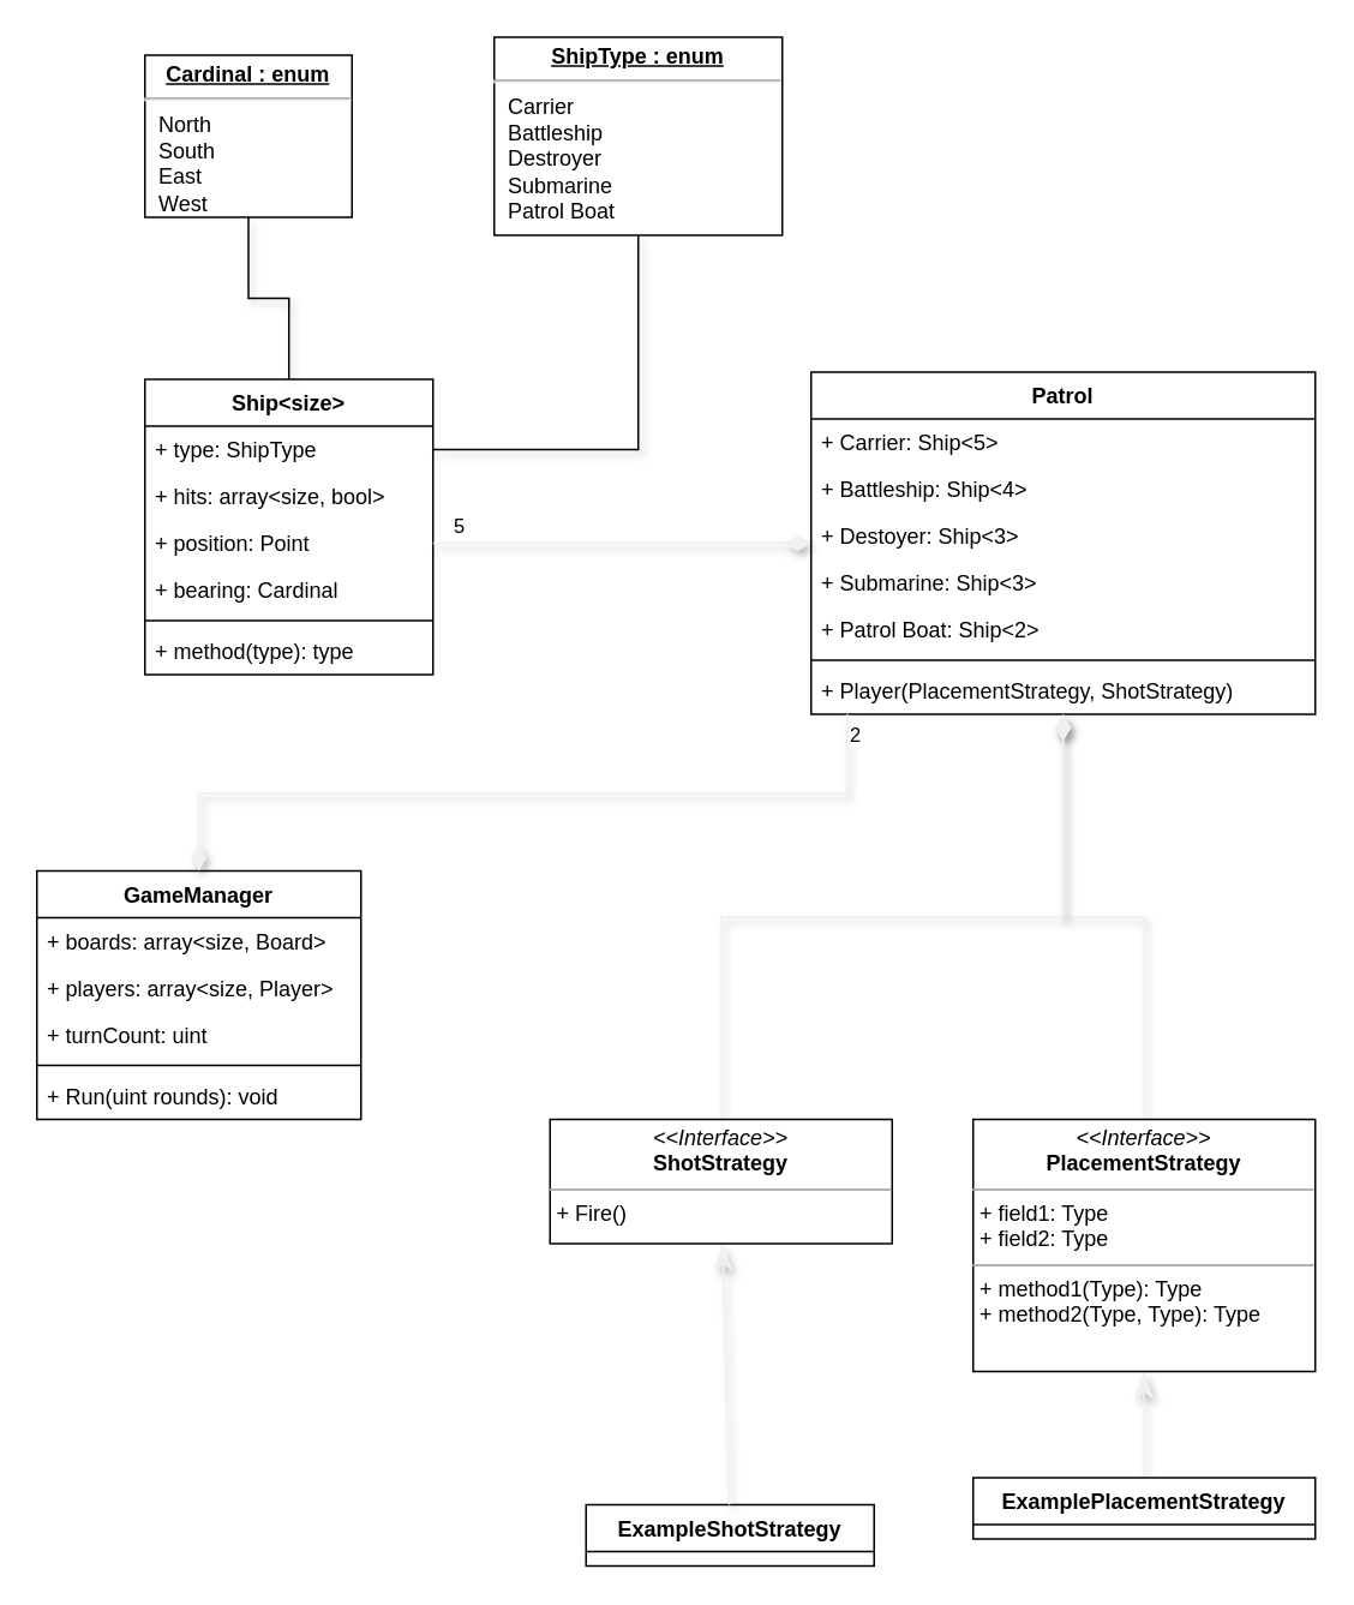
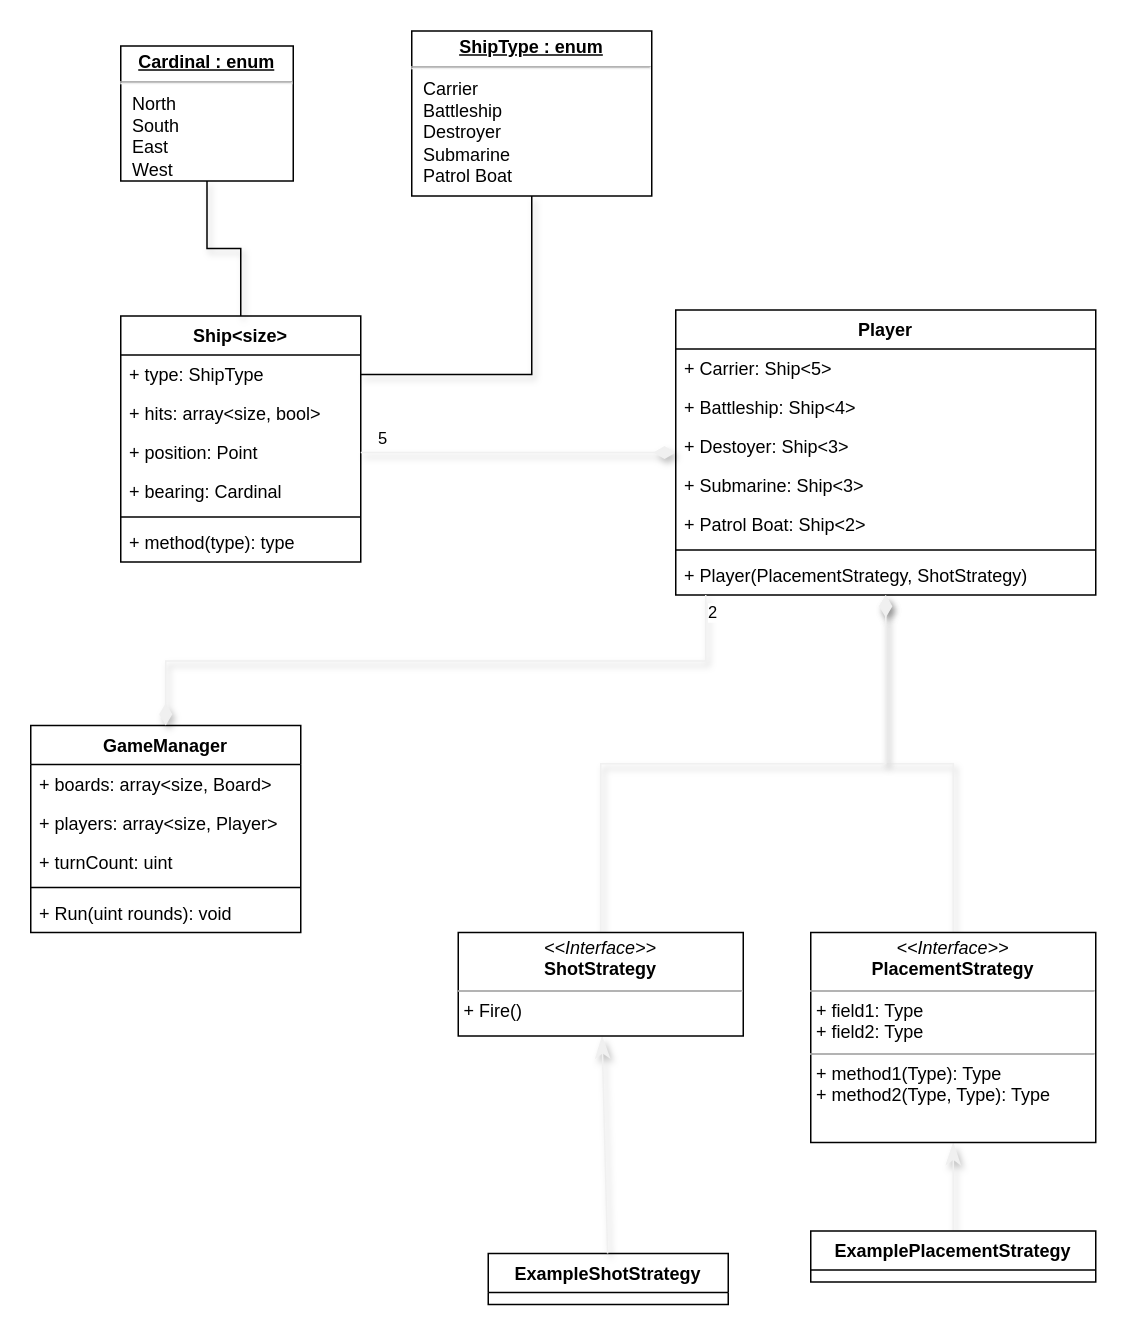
- <mxCell id="14" value="Patrol" style="swimlane;fontStyle=1;align=center;verticalAlign=top;childLayout=stackLayout;horizontal=1;startSize=26;horizontalStack=0;resizeParent=1;resizeParentMax=0;resizeLast=0;collapsible=1;marginBottom=0;" vertex="1" parent="1"><mxGeometry x="450" y="206" width="280" height="190" as="geometry"><mxRectangle x="140" y="230" width="60" height="26" as="alternateBounds" /></mxGeometry></mxCell>
+ <mxCell id="14" value="Player" style="swimlane;fontStyle=1;align=center;verticalAlign=top;childLayout=stackLayout;horizontal=1;startSize=26;horizontalStack=0;resizeParent=1;resizeParentMax=0;resizeLast=0;collapsible=1;marginBottom=0;" vertex="1" parent="1"><mxGeometry x="450" y="206" width="280" height="190" as="geometry"><mxRectangle x="140" y="230" width="60" height="26" as="alternateBounds" /></mxGeometry></mxCell>
